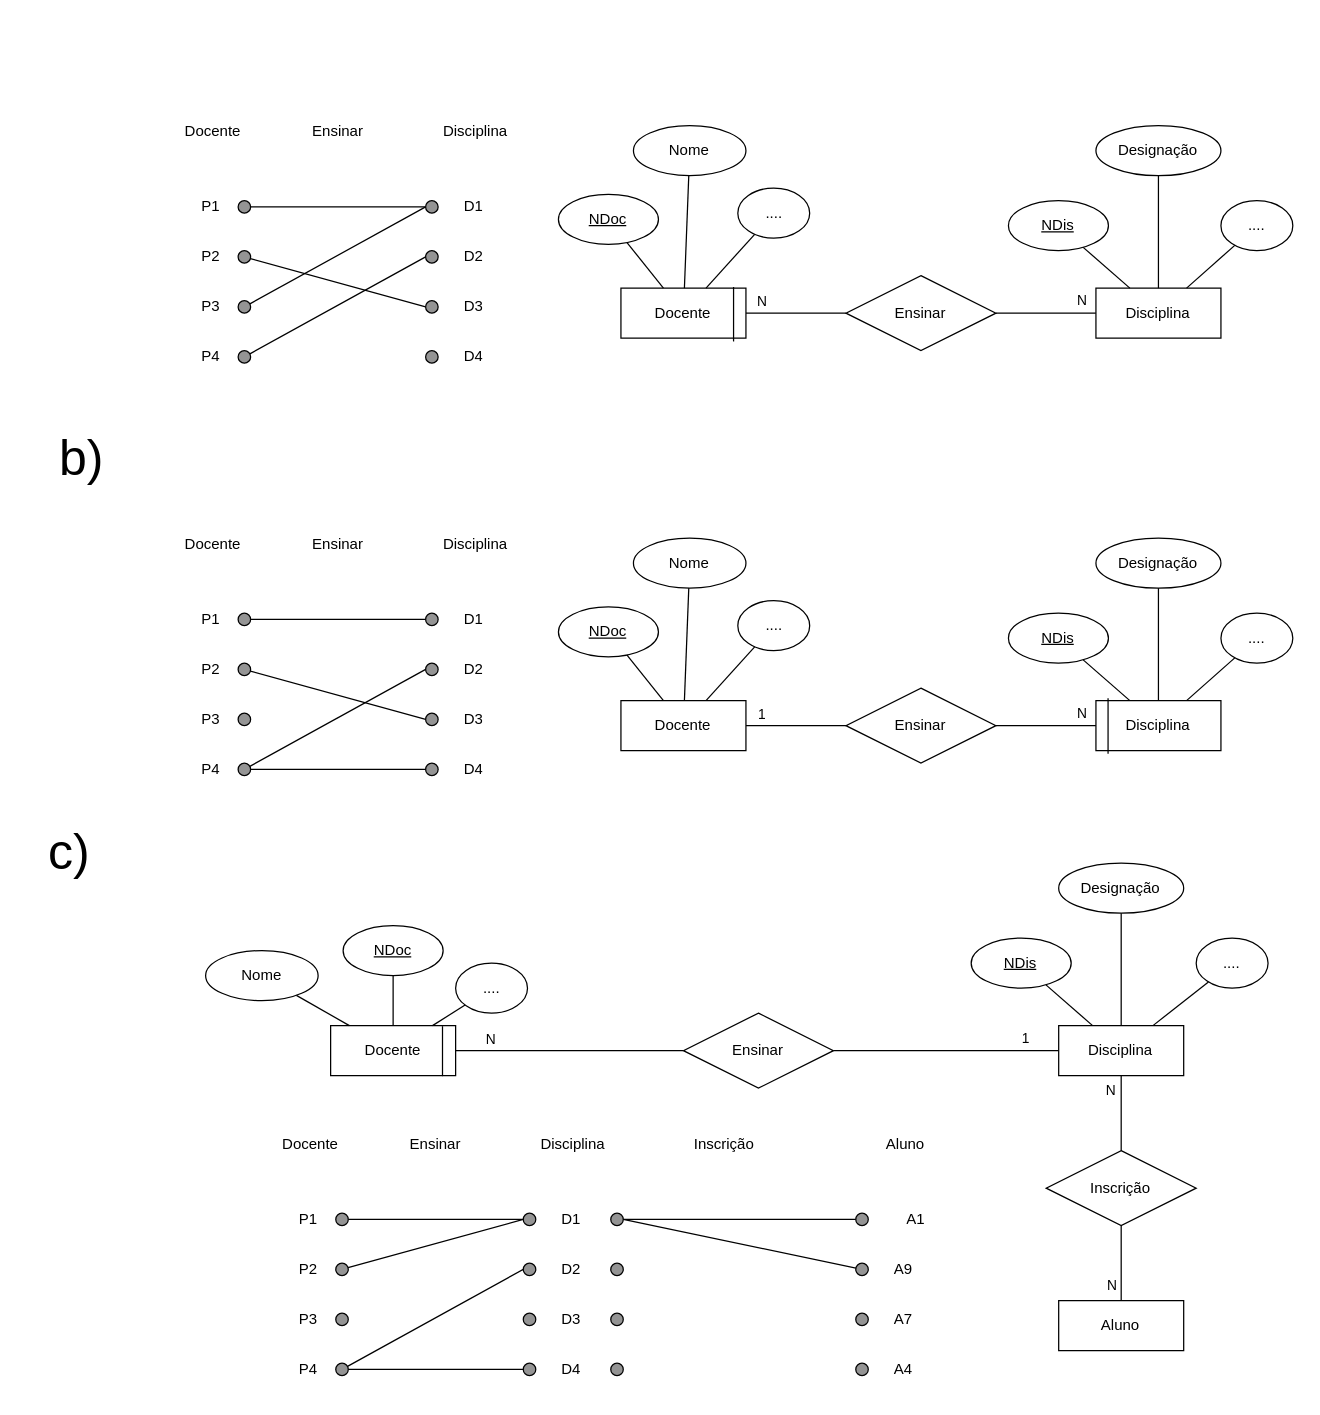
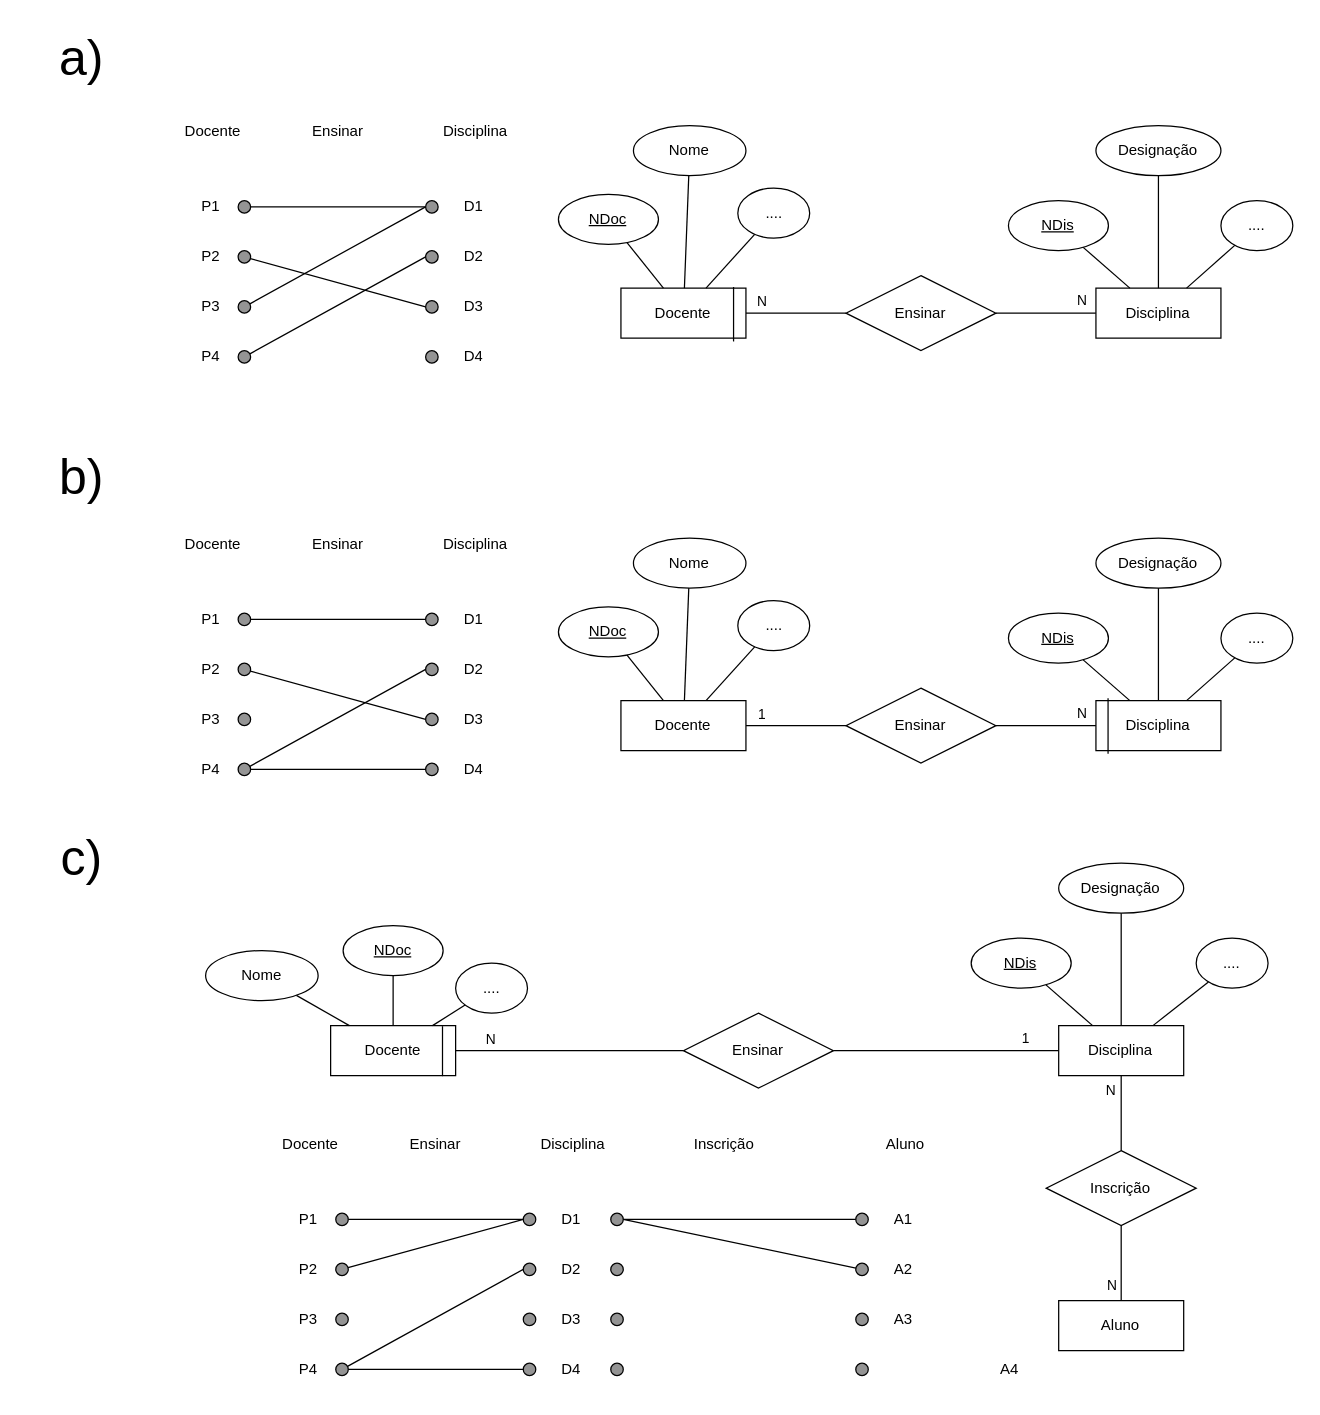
+ <mxCell id="2" value="a)" style="text;html=1;strokeColor=none;fillColor=none;align=center;verticalAlign=middle;whiteSpace=wrap;rounded=0;fontSize=40;" vertex="1" parent="1"><mxGeometry x="20" y="20" width="90" height="50" as="geometry" /></mxCell>
- <mxCell id="3" value="b)" style="text;html=1;strokeColor=none;fillColor=none;align=center;verticalAlign=middle;whiteSpace=wrap;rounded=0;fontSize=40;" vertex="1" parent="1"><mxGeometry x="20" y="340" width="90" height="50" as="geometry" /></mxCell>
+ <mxCell id="3" value="b)" style="text;html=1;strokeColor=none;fillColor=none;align=center;verticalAlign=middle;whiteSpace=wrap;rounded=0;fontSize=40;" vertex="1" parent="1"><mxGeometry x="20" y="355" width="90" height="50" as="geometry" /></mxCell>
- <mxCell id="4" value="c)" style="text;html=1;strokeColor=none;fillColor=none;align=center;verticalAlign=middle;whiteSpace=wrap;rounded=0;fontSize=40;" vertex="1" parent="1"><mxGeometry x="10" y="655" width="90" height="50" as="geometry" /></mxCell>
+ <mxCell id="4" value="c)" style="text;html=1;strokeColor=none;fillColor=none;align=center;verticalAlign=middle;whiteSpace=wrap;rounded=0;fontSize=40;" vertex="1" parent="1"><mxGeometry x="20" y="660" width="90" height="50" as="geometry" /></mxCell>
- <mxCell id="145" value="A1" style="text;strokeColor=none;fillColor=none;align=left;verticalAlign=middle;spacingLeft=4;spacingRight=4;overflow=hidden;points=[[0,0.5],[1,0.5]];portConstraint=eastwest;rotatable=0;whiteSpace=wrap;html=1;" vertex="1" parent="1"><mxGeometry x="719.12" y="960" width="30" height="30" as="geometry" /></mxCell>
+ <mxCell id="145" value="A1" style="text;strokeColor=none;fillColor=none;align=left;verticalAlign=middle;spacingLeft=4;spacingRight=4;overflow=hidden;points=[[0,0.5],[1,0.5]];portConstraint=eastwest;rotatable=0;whiteSpace=wrap;html=1;" vertex="1" parent="1"><mxGeometry x="709.12" y="960" width="30" height="30" as="geometry" /></mxCell>
- <mxCell id="146" value="A9" style="text;strokeColor=none;fillColor=none;align=left;verticalAlign=middle;spacingLeft=4;spacingRight=4;overflow=hidden;points=[[0,0.5],[1,0.5]];portConstraint=eastwest;rotatable=0;whiteSpace=wrap;html=1;" vertex="1" parent="1"><mxGeometry x="709.12" y="1000" width="30" height="30" as="geometry" /></mxCell>
+ <mxCell id="146" value="A2" style="text;strokeColor=none;fillColor=none;align=left;verticalAlign=middle;spacingLeft=4;spacingRight=4;overflow=hidden;points=[[0,0.5],[1,0.5]];portConstraint=eastwest;rotatable=0;whiteSpace=wrap;html=1;" vertex="1" parent="1"><mxGeometry x="709.12" y="1000" width="30" height="30" as="geometry" /></mxCell>
- <mxCell id="147" value="A7" style="text;strokeColor=none;fillColor=none;align=left;verticalAlign=middle;spacingLeft=4;spacingRight=4;overflow=hidden;points=[[0,0.5],[1,0.5]];portConstraint=eastwest;rotatable=0;whiteSpace=wrap;html=1;" vertex="1" parent="1"><mxGeometry x="709.12" y="1040" width="30" height="30" as="geometry" /></mxCell>
+ <mxCell id="147" value="A3" style="text;strokeColor=none;fillColor=none;align=left;verticalAlign=middle;spacingLeft=4;spacingRight=4;overflow=hidden;points=[[0,0.5],[1,0.5]];portConstraint=eastwest;rotatable=0;whiteSpace=wrap;html=1;" vertex="1" parent="1"><mxGeometry x="709.12" y="1040" width="30" height="30" as="geometry" /></mxCell>
- <mxCell id="148" value="A4" style="text;strokeColor=none;fillColor=none;align=left;verticalAlign=middle;spacingLeft=4;spacingRight=4;overflow=hidden;points=[[0,0.5],[1,0.5]];portConstraint=eastwest;rotatable=0;whiteSpace=wrap;html=1;" vertex="1" parent="1"><mxGeometry x="709.12" y="1080" width="30" height="30" as="geometry" /></mxCell>
+ <mxCell id="148" value="A4" style="text;strokeColor=none;fillColor=none;align=left;verticalAlign=middle;spacingLeft=4;spacingRight=4;overflow=hidden;points=[[0,0.5],[1,0.5]];portConstraint=eastwest;rotatable=0;whiteSpace=wrap;html=1;" vertex="1" parent="1"><mxGeometry x="794.12" y="1080" width="30" height="30" as="geometry" /></mxCell>
